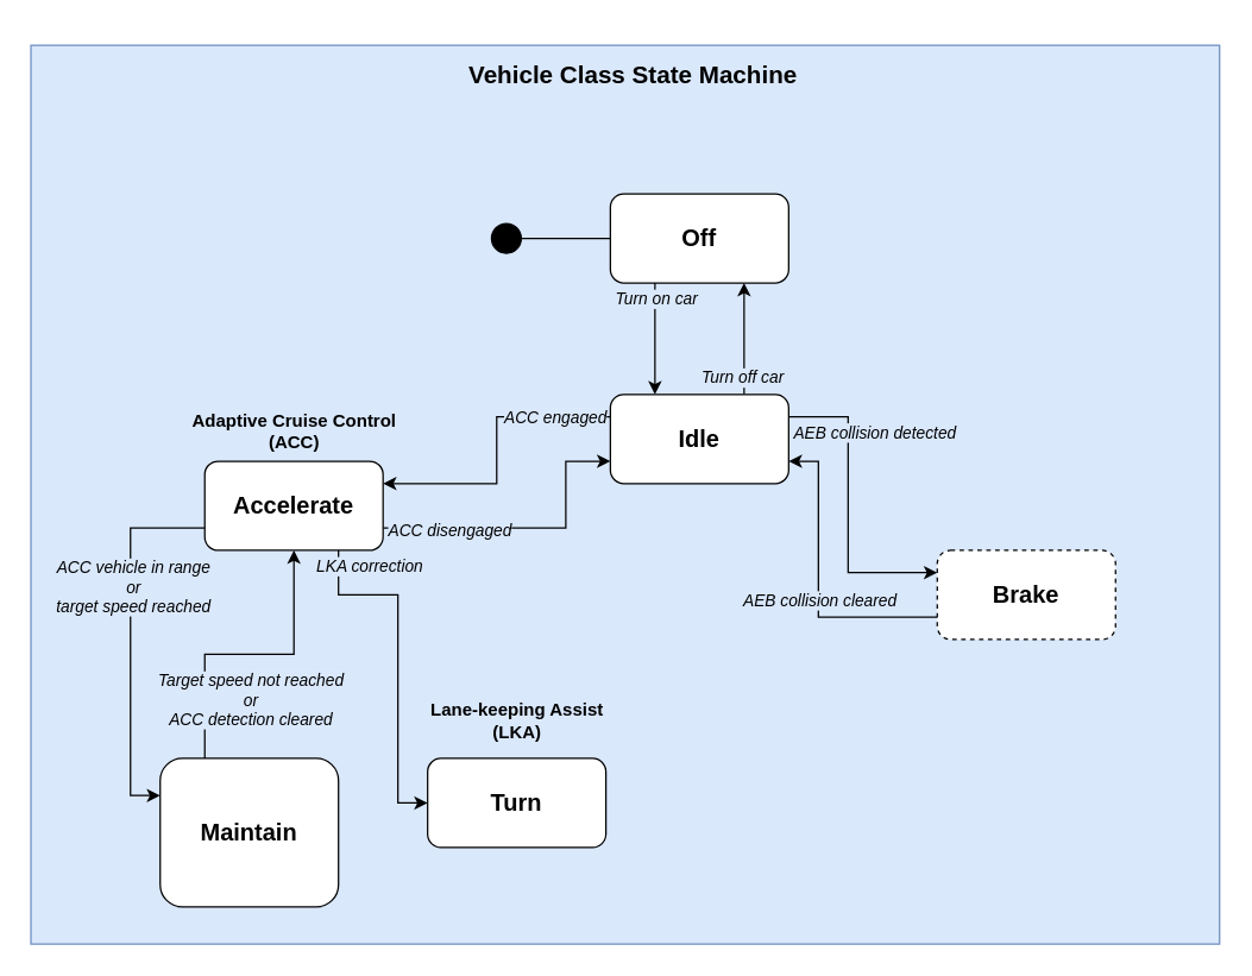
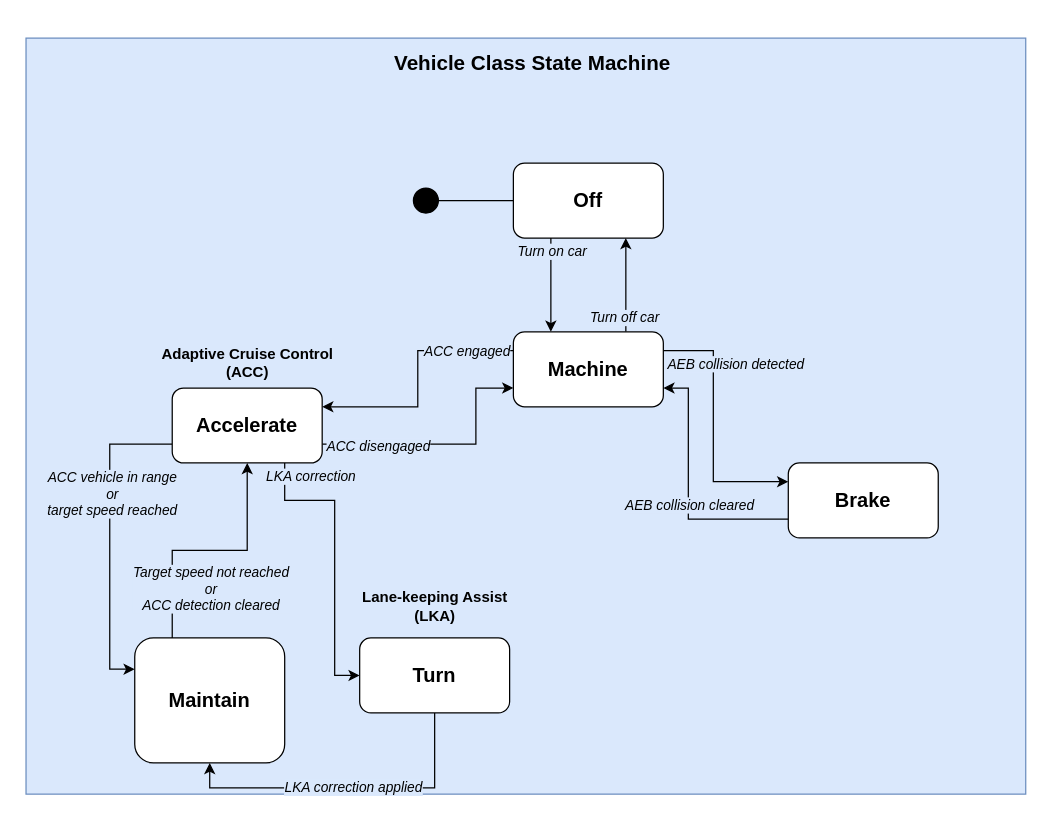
- <mxCell id="12" value="Idle" style="rounded=1;whiteSpace=wrap;html=1;fontSize=16;fontStyle=1;labelBorderColor=none;" parent="1" vertex="1"><mxGeometry x="410" y="265" width="120" height="60" as="geometry" /></mxCell>
+ <mxCell id="12" value="Machine" style="rounded=1;whiteSpace=wrap;html=1;fontSize=16;fontStyle=1;labelBorderColor=none;" parent="1" vertex="1"><mxGeometry x="410" y="265" width="120" height="60" as="geometry" /></mxCell>
- <mxCell id="28" value="Brake" style="rounded=1;whiteSpace=wrap;html=1;fontSize=16;fontStyle=1;labelBorderColor=none;dashed=1;" parent="1" vertex="1"><mxGeometry x="630" y="370" width="120" height="60" as="geometry" /></mxCell>
+ <mxCell id="28" value="Brake" style="rounded=1;whiteSpace=wrap;html=1;fontSize=16;fontStyle=1;labelBorderColor=none;" parent="1" vertex="1"><mxGeometry x="630" y="370" width="120" height="60" as="geometry" /></mxCell>
+ <mxCell id="23" style="edgeStyle=orthogonalEdgeStyle;rounded=0;orthogonalLoop=1;jettySize=auto;html=1;exitX=0.5;exitY=1;exitDx=0;exitDy=0;entryX=0.5;entryY=1;entryDx=0;entryDy=0;fontSize=11;startArrow=none;startFill=0;startSize=6;labelBorderColor=none;" parent="1" source="25" target="22" edge="1"><mxGeometry relative="1" as="geometry" /></mxCell>
+ <mxCell id="24" value="LKA correction applied" style="edgeLabel;html=1;align=center;verticalAlign=middle;resizable=0;points=[];fontSize=11;labelBorderColor=none;labelBackgroundColor=#DAE8FC;fontStyle=2;spacing=2;spacingTop=0;spacingLeft=0;spacingBottom=0;" parent="23" vertex="1" connectable="0"><mxGeometry x="-0.092" y="-2" relative="1" as="geometry"><mxPoint x="-8" y="1" as="offset" /></mxGeometry></mxCell>
